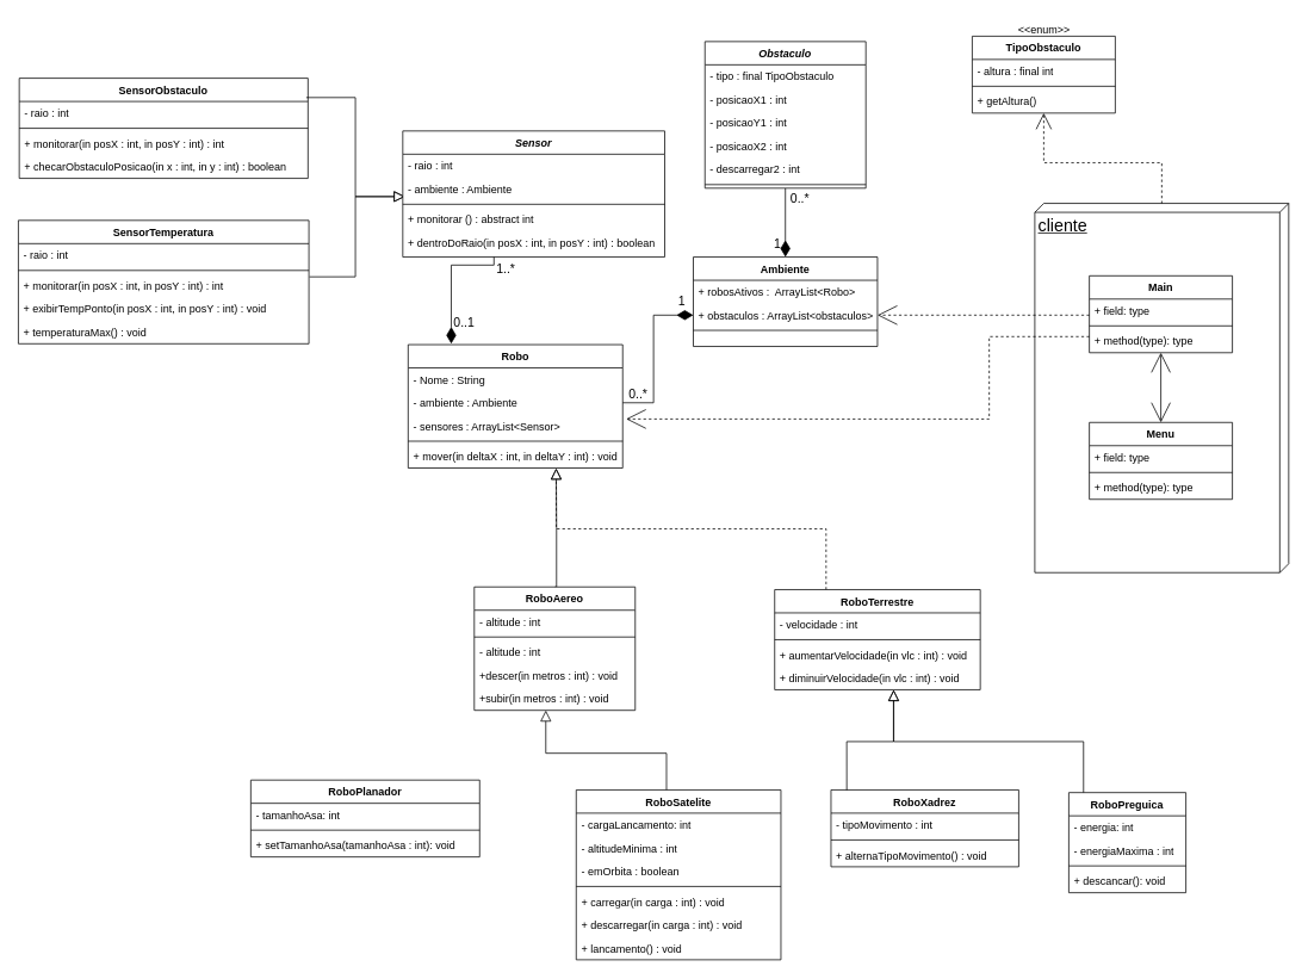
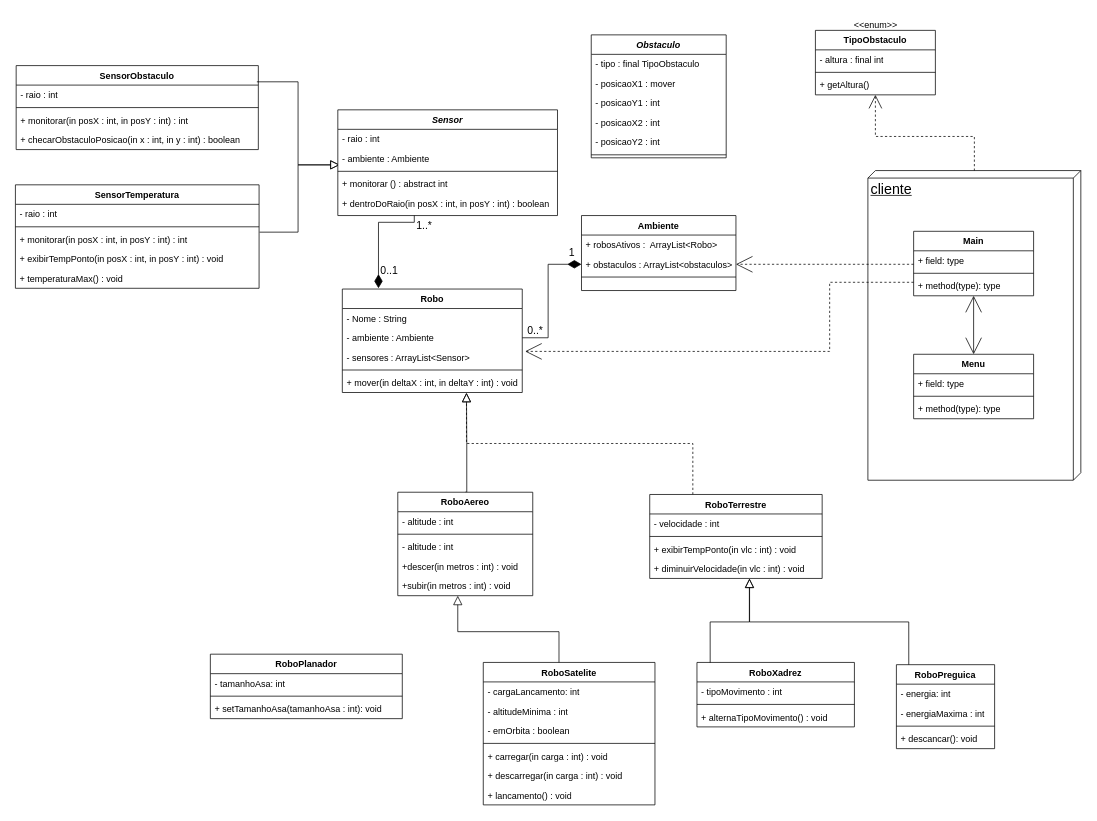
- <mxCell id="36" value="- posicaoX1 : int" style="text;align=left;verticalAlign=top;spacingLeft=4;spacingRight=4;overflow=hidden;rotatable=0;points=[[0,0.5],[1,0.5]];portConstraint=eastwest;rounded=0;shadow=0;html=0;" parent="34" vertex="1"><mxGeometry y="52" width="180" height="26" as="geometry" /></mxCell>
+ <mxCell id="36" value="- posicaoX1 : mover" style="text;align=left;verticalAlign=top;spacingLeft=4;spacingRight=4;overflow=hidden;rotatable=0;points=[[0,0.5],[1,0.5]];portConstraint=eastwest;rounded=0;shadow=0;html=0;" parent="34" vertex="1"><mxGeometry y="52" width="180" height="26" as="geometry" /></mxCell>
- <mxCell id="39" value="- descarregar2 : int" style="text;align=left;verticalAlign=top;spacingLeft=4;spacingRight=4;overflow=hidden;rotatable=0;points=[[0,0.5],[1,0.5]];portConstraint=eastwest;rounded=0;shadow=0;html=0;" parent="34" vertex="1"><mxGeometry y="130" width="180" height="26" as="geometry" /></mxCell>
+ <mxCell id="39" value="- posicaoY2 : int" style="text;align=left;verticalAlign=top;spacingLeft=4;spacingRight=4;overflow=hidden;rotatable=0;points=[[0,0.5],[1,0.5]];portConstraint=eastwest;rounded=0;shadow=0;html=0;" parent="34" vertex="1"><mxGeometry y="130" width="180" height="26" as="geometry" /></mxCell>
- <mxCell id="11" style="edgeStyle=orthogonalEdgeStyle;rounded=0;orthogonalLoop=1;jettySize=auto;html=1;exitX=0.5;exitY=0;exitDx=0;exitDy=0;entryX=0.5;entryY=1;entryDx=0;entryDy=0;strokeColor=light-dark(#000000,#000000);endArrow=none;startFill=1;startArrow=diamondThin;endSize=6;startSize=16;" parent="1" source="14" target="34" edge="1"><mxGeometry relative="1" as="geometry" /></mxCell>
- <mxCell id="12" value="1" style="edgeLabel;html=1;align=center;verticalAlign=middle;resizable=0;points=[];labelBackgroundColor=none;fontColor=light-dark(#000000,#060606);fontSize=14;" parent="11" vertex="1" connectable="0"><mxGeometry x="-0.461" relative="1" as="geometry"><mxPoint x="-10" y="5" as="offset" /></mxGeometry></mxCell>
- <mxCell id="13" value="&lt;font style=&quot;font-size: 14px;&quot;&gt;0..*&lt;/font&gt;" style="edgeLabel;html=1;align=center;verticalAlign=middle;resizable=0;points=[];labelBackgroundColor=none;fontColor=light-dark(#000000,#0E0E0E);" parent="11" vertex="1" connectable="0"><mxGeometry x="0.881" y="1" relative="1" as="geometry"><mxPoint x="16" y="6" as="offset" /></mxGeometry></mxCell>
- <mxCell id="32" value="+ aumentarVelocidade(in vlc : int) : void" style="text;align=left;verticalAlign=top;spacingLeft=4;spacingRight=4;overflow=hidden;rotatable=0;points=[[0,0.5],[1,0.5]];portConstraint=eastwest;" parent="29" vertex="1"><mxGeometry y="60" width="230" height="26" as="geometry" /></mxCell>
+ <mxCell id="32" value="+ exibirTempPonto(in vlc : int) : void" style="text;align=left;verticalAlign=top;spacingLeft=4;spacingRight=4;overflow=hidden;rotatable=0;points=[[0,0.5],[1,0.5]];portConstraint=eastwest;" parent="29" vertex="1"><mxGeometry y="60" width="230" height="26" as="geometry" /></mxCell>
